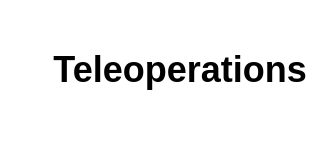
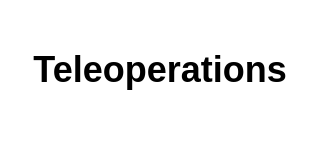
- <mxCell id="2" value="&lt;font style=&quot;font-size: 18px;&quot;&gt;&lt;b&gt;Teleoperations&lt;/b&gt;&lt;/font&gt;" style="text;html=1;align=center;verticalAlign=middle;whiteSpace=wrap;rounded=0;" vertex="1" parent="1"><mxGeometry x="30" y="20" width="120" height="30" as="geometry" /></mxCell>
+ <mxCell id="2" value="&lt;font style=&quot;font-size: 18px;&quot;&gt;&lt;b&gt;Teleoperations&lt;/b&gt;&lt;/font&gt;" style="text;html=1;align=center;verticalAlign=middle;whiteSpace=wrap;rounded=0;" vertex="1" parent="1"><mxGeometry x="20" y="20" width="120" height="30" as="geometry" /></mxCell>
